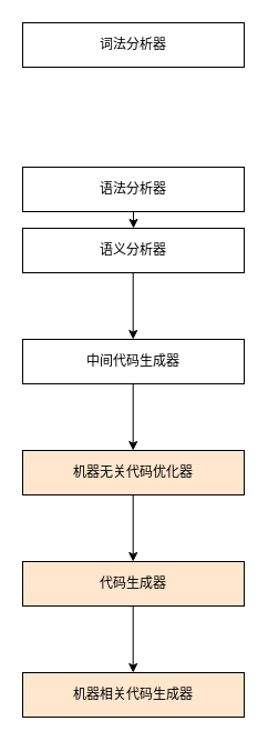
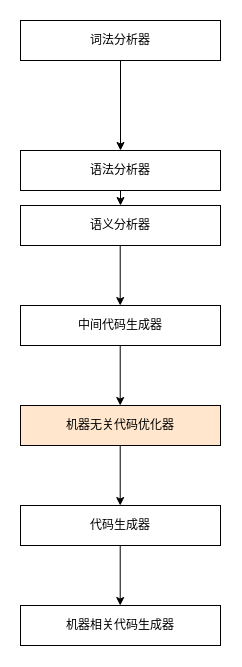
+ <mxCell id="9" value="" style="endArrow=classic;html=1;exitX=0.5;exitY=1;exitDx=0;exitDy=0;" edge="1" parent="1" source="2" target="3"><mxGeometry width="50" height="50" relative="1" as="geometry"><mxPoint x="120" y="95" as="sourcePoint" /><mxPoint x="170" y="45" as="targetPoint" /></mxGeometry></mxCell>
- <mxCell id="7" value="代码生成器" style="rounded=0;whiteSpace=wrap;html=1;fillColor=#ffe6cc;" vertex="1" parent="1"><mxGeometry x="20" y="505" width="200" height="40" as="geometry" /></mxCell>
+ <mxCell id="7" value="代码生成器" style="rounded=0;whiteSpace=wrap;html=1;" vertex="1" parent="1"><mxGeometry x="20" y="505" width="200" height="40" as="geometry" /></mxCell>
- <mxCell id="8" value="机器相关代码生成器" style="rounded=0;whiteSpace=wrap;html=1;fillColor=#ffe6cc;" vertex="1" parent="1"><mxGeometry x="20" y="605" width="200" height="40" as="geometry" /></mxCell>
+ <mxCell id="8" value="机器相关代码生成器" style="rounded=0;whiteSpace=wrap;html=1;" vertex="1" parent="1"><mxGeometry x="20" y="605" width="200" height="40" as="geometry" /></mxCell>
